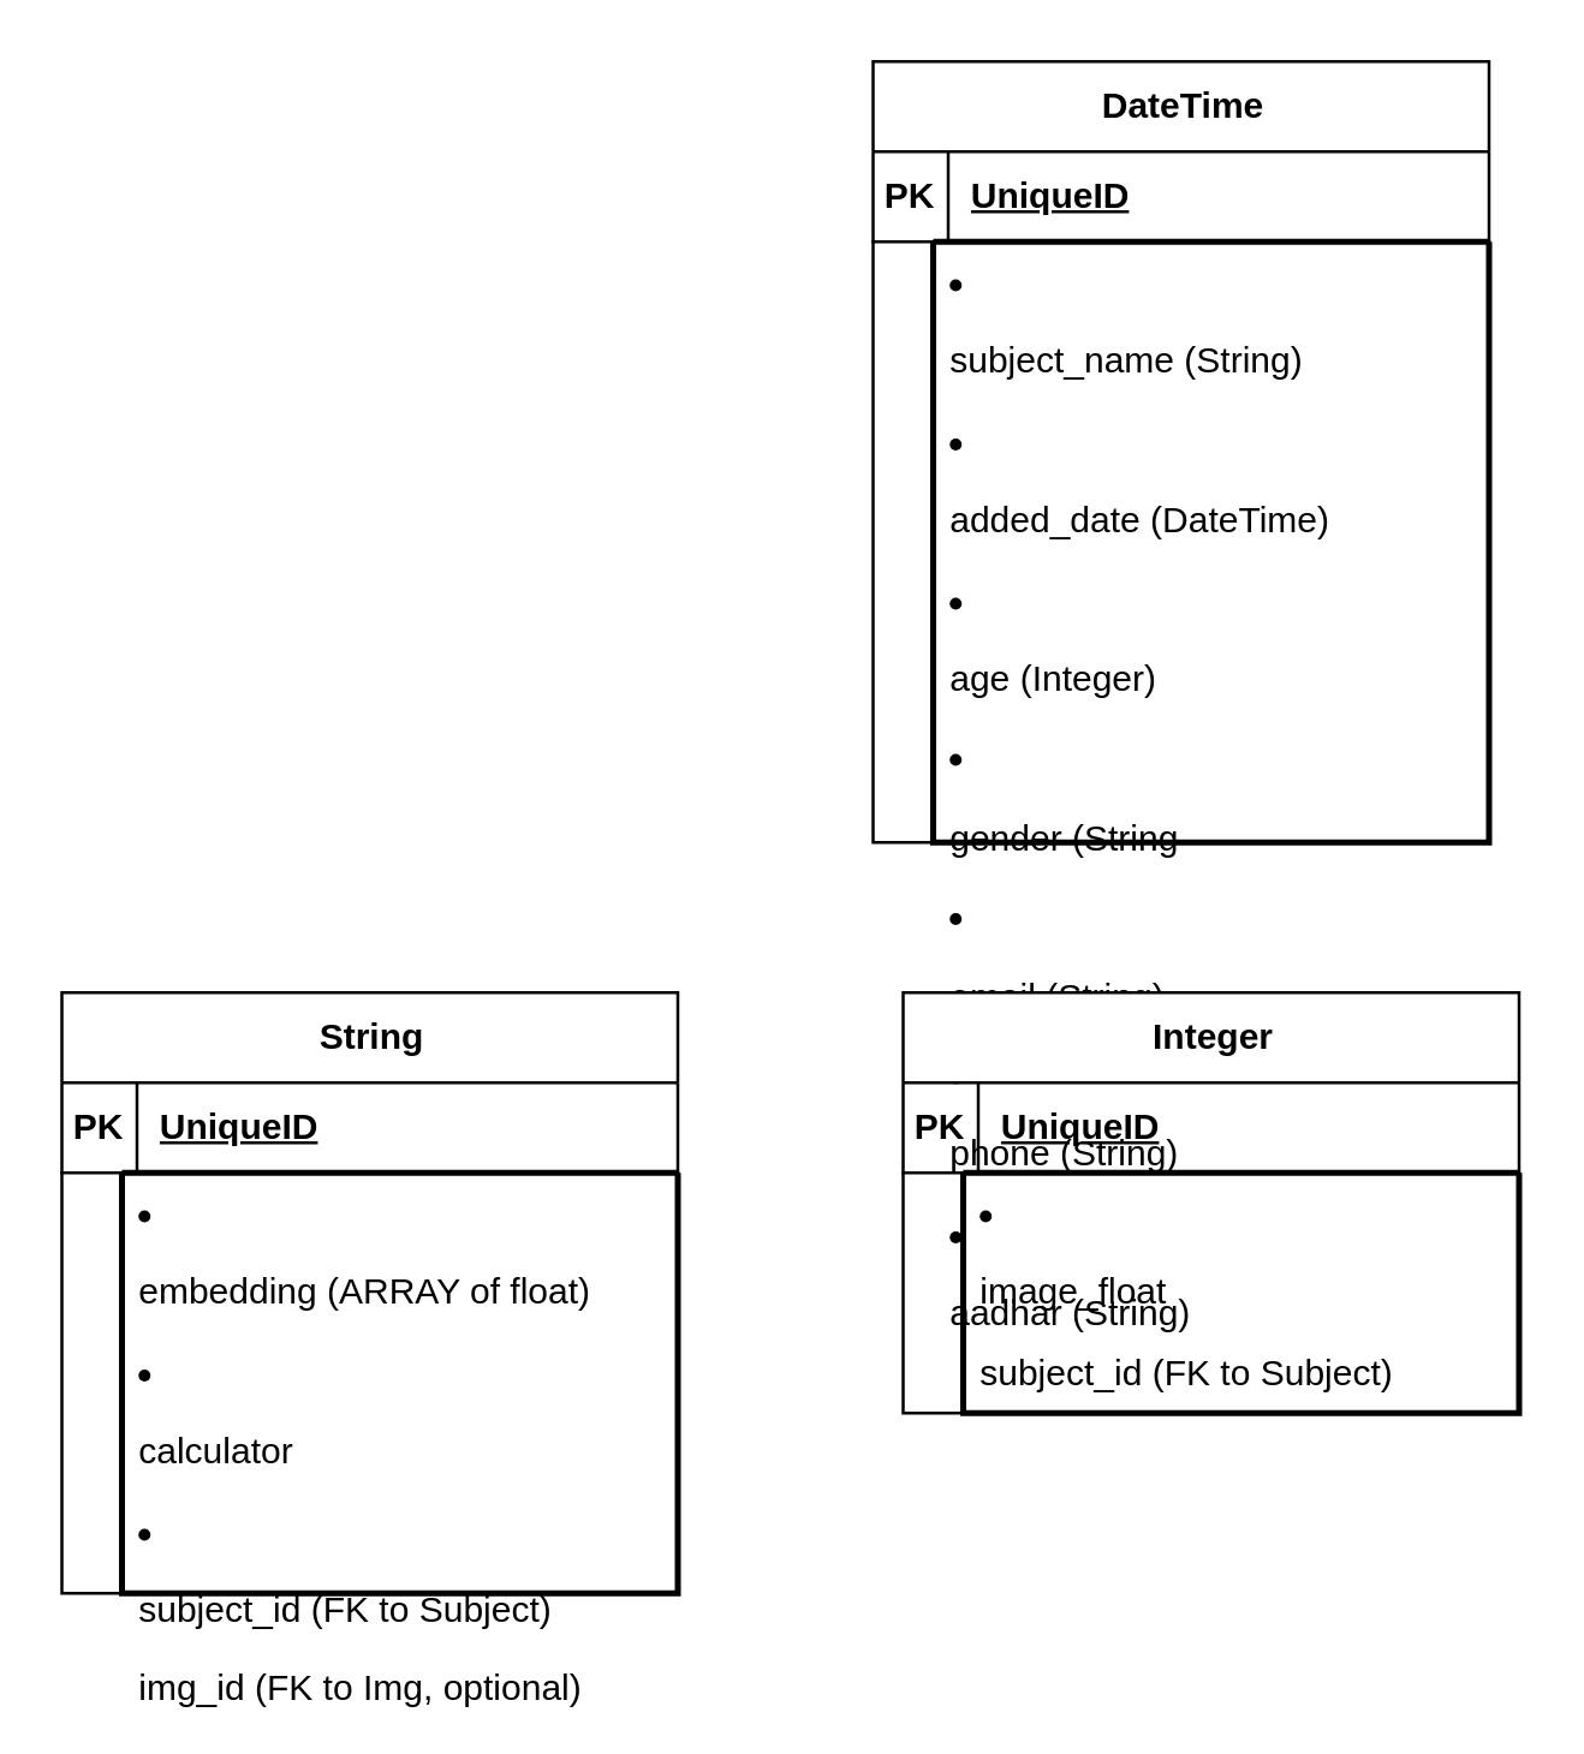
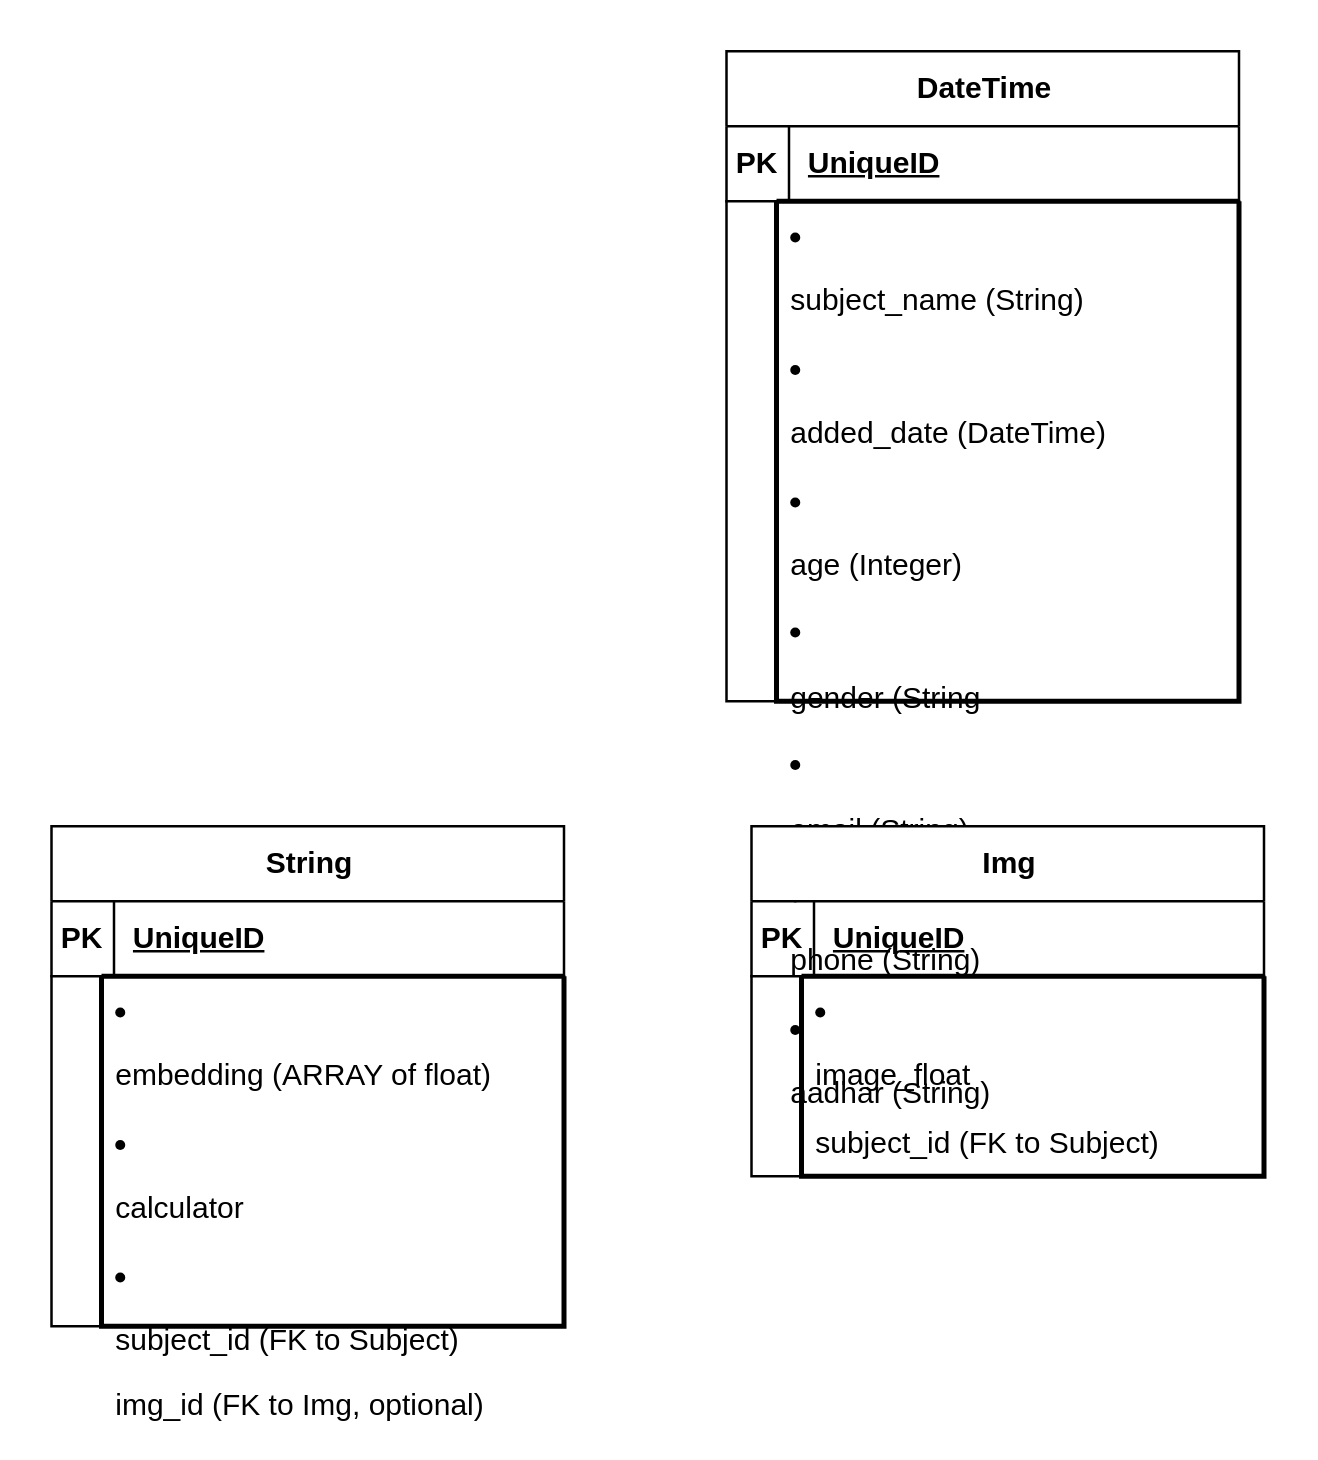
- <mxCell id="8" value="Integer" style="shape=table;startSize=30;container=1;collapsible=1;childLayout=tableLayout;fixedRows=1;rowLines=0;fontStyle=1;align=center;resizeLast=1;html=1;" vertex="1" parent="1"><mxGeometry x="300" y="330" width="205" height="140" as="geometry" /></mxCell>
+ <mxCell id="8" value="Img" style="shape=table;startSize=30;container=1;collapsible=1;childLayout=tableLayout;fixedRows=1;rowLines=0;fontStyle=1;align=center;resizeLast=1;html=1;" vertex="1" parent="1"><mxGeometry x="300" y="330" width="205" height="140" as="geometry" /></mxCell>
